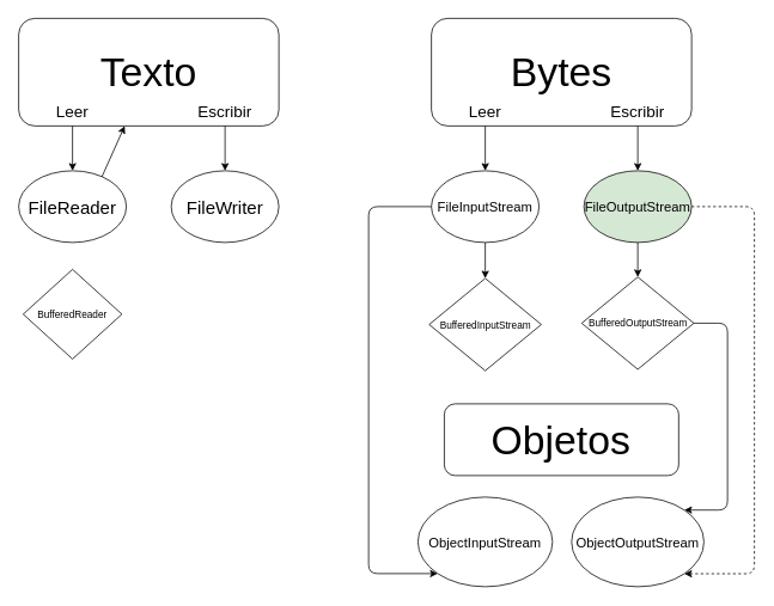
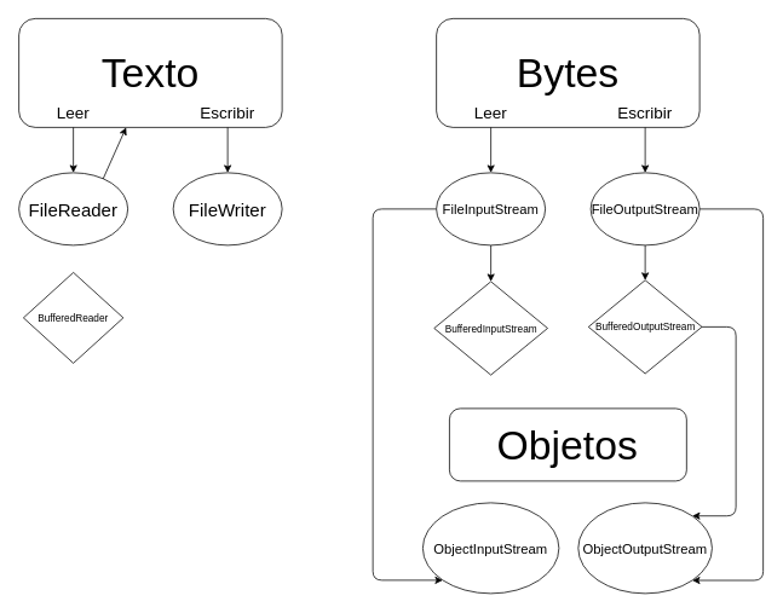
- <mxCell id="17" value="FileOutputStream" style="ellipse;whiteSpace=wrap;html=1;fontSize=15;fillColor=#d5e8d4;" vertex="1" parent="1"><mxGeometry x="650" y="190" width="120" height="80" as="geometry" /></mxCell>
+ <mxCell id="17" value="FileOutputStream" style="ellipse;whiteSpace=wrap;html=1;fontSize=15;" vertex="1" parent="1"><mxGeometry x="650" y="190" width="120" height="80" as="geometry" /></mxCell>
- <mxCell id="16" style="edgeStyle=elbowEdgeStyle;html=1;exitX=1;exitY=0.5;exitDx=0;exitDy=0;entryX=1;entryY=1;entryDx=0;entryDy=0;fontSize=15;dashed=1;" edge="1" parent="1" source="17" target="27"><mxGeometry relative="1" as="geometry"><Array as="points"><mxPoint x="840" y="450" /></Array></mxGeometry></mxCell>
+ <mxCell id="16" style="edgeStyle=elbowEdgeStyle;html=1;exitX=1;exitY=0.5;exitDx=0;exitDy=0;entryX=1;entryY=1;entryDx=0;entryDy=0;fontSize=15;" edge="1" parent="1" source="17" target="27"><mxGeometry relative="1" as="geometry"><Array as="points"><mxPoint x="840" y="450" /></Array></mxGeometry></mxCell>
